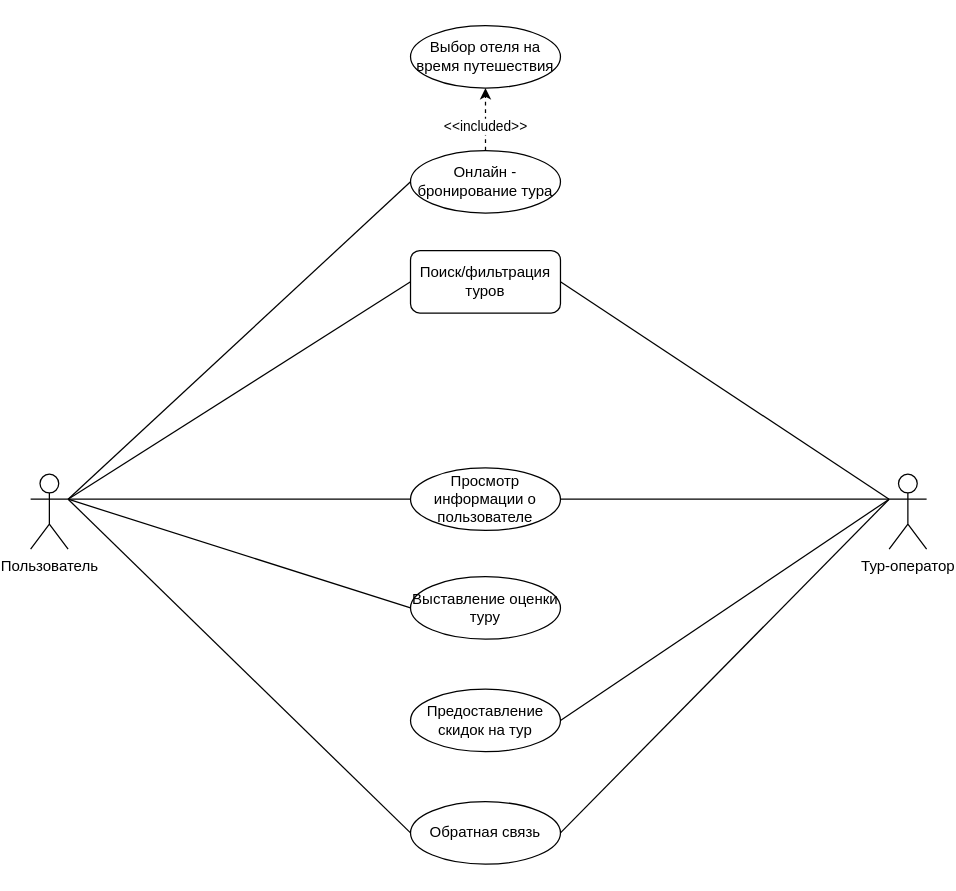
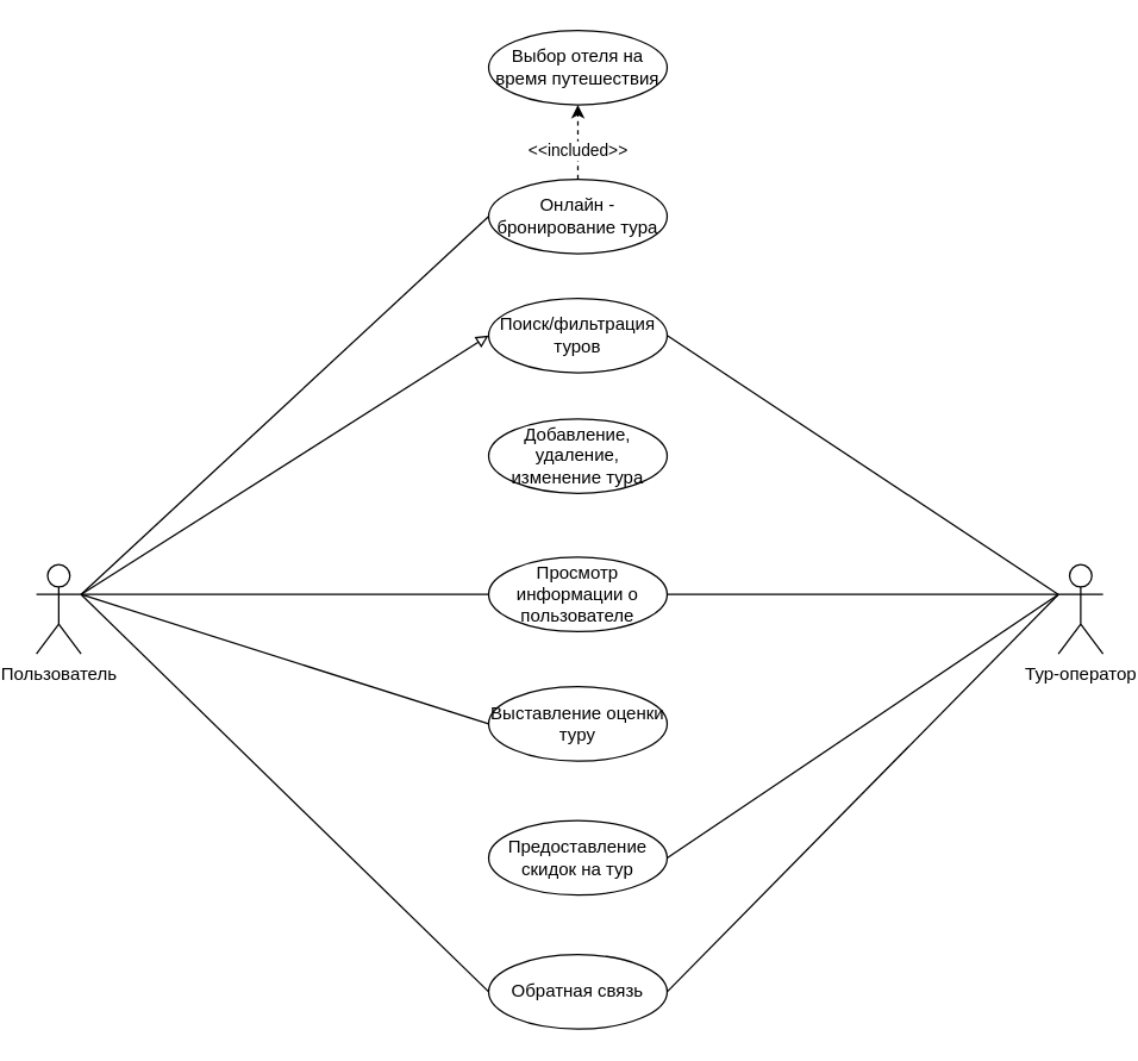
- <mxCell id="13" value="Поиск/фильтрация туров" style="whiteSpace=wrap;html=1;rounded=1;" parent="1" vertex="1"><mxGeometry x="324" y="200" width="120" height="50" as="geometry" /></mxCell>
+ <mxCell id="13" value="Поиск/фильтрация туров" style="ellipse;whiteSpace=wrap;html=1;" parent="1" vertex="1"><mxGeometry x="324" y="200" width="120" height="50" as="geometry" /></mxCell>
- <mxCell id="2" style="rounded=0;orthogonalLoop=1;jettySize=auto;html=1;exitX=1;exitY=0.333;exitDx=0;exitDy=0;exitPerimeter=0;entryX=0;entryY=0.5;entryDx=0;entryDy=0;endArrow=none;endFill=0;" parent="1" source="7" target="13" edge="1"><mxGeometry relative="1" as="geometry" /></mxCell>
+ <mxCell id="2" style="rounded=0;orthogonalLoop=1;jettySize=auto;html=1;exitX=1;exitY=0.333;exitDx=0;exitDy=0;exitPerimeter=0;entryX=0;entryY=0.5;entryDx=0;entryDy=0;endArrow=block;endFill=0;" parent="1" source="7" target="13" edge="1"><mxGeometry relative="1" as="geometry" /></mxCell>
+ <mxCell id="15" value="Добавление, удаление, изменение тура" style="ellipse;whiteSpace=wrap;html=1;" parent="1" vertex="1"><mxGeometry x="324" y="281" width="120" height="50" as="geometry" /></mxCell>
